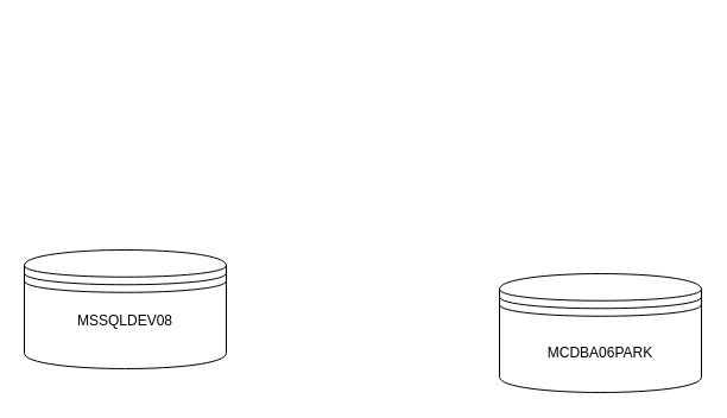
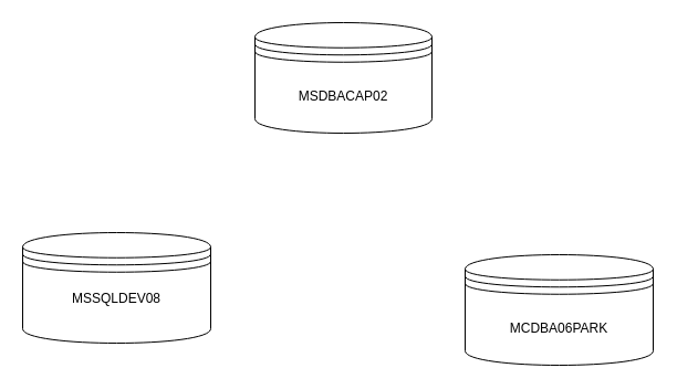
+ <mxCell id="2" value="MSDBACAP02" style="shape=datastore;whiteSpace=wrap;html=1;" vertex="1" parent="1"><mxGeometry x="230" y="20" width="160" height="100" as="geometry" /></mxCell>
